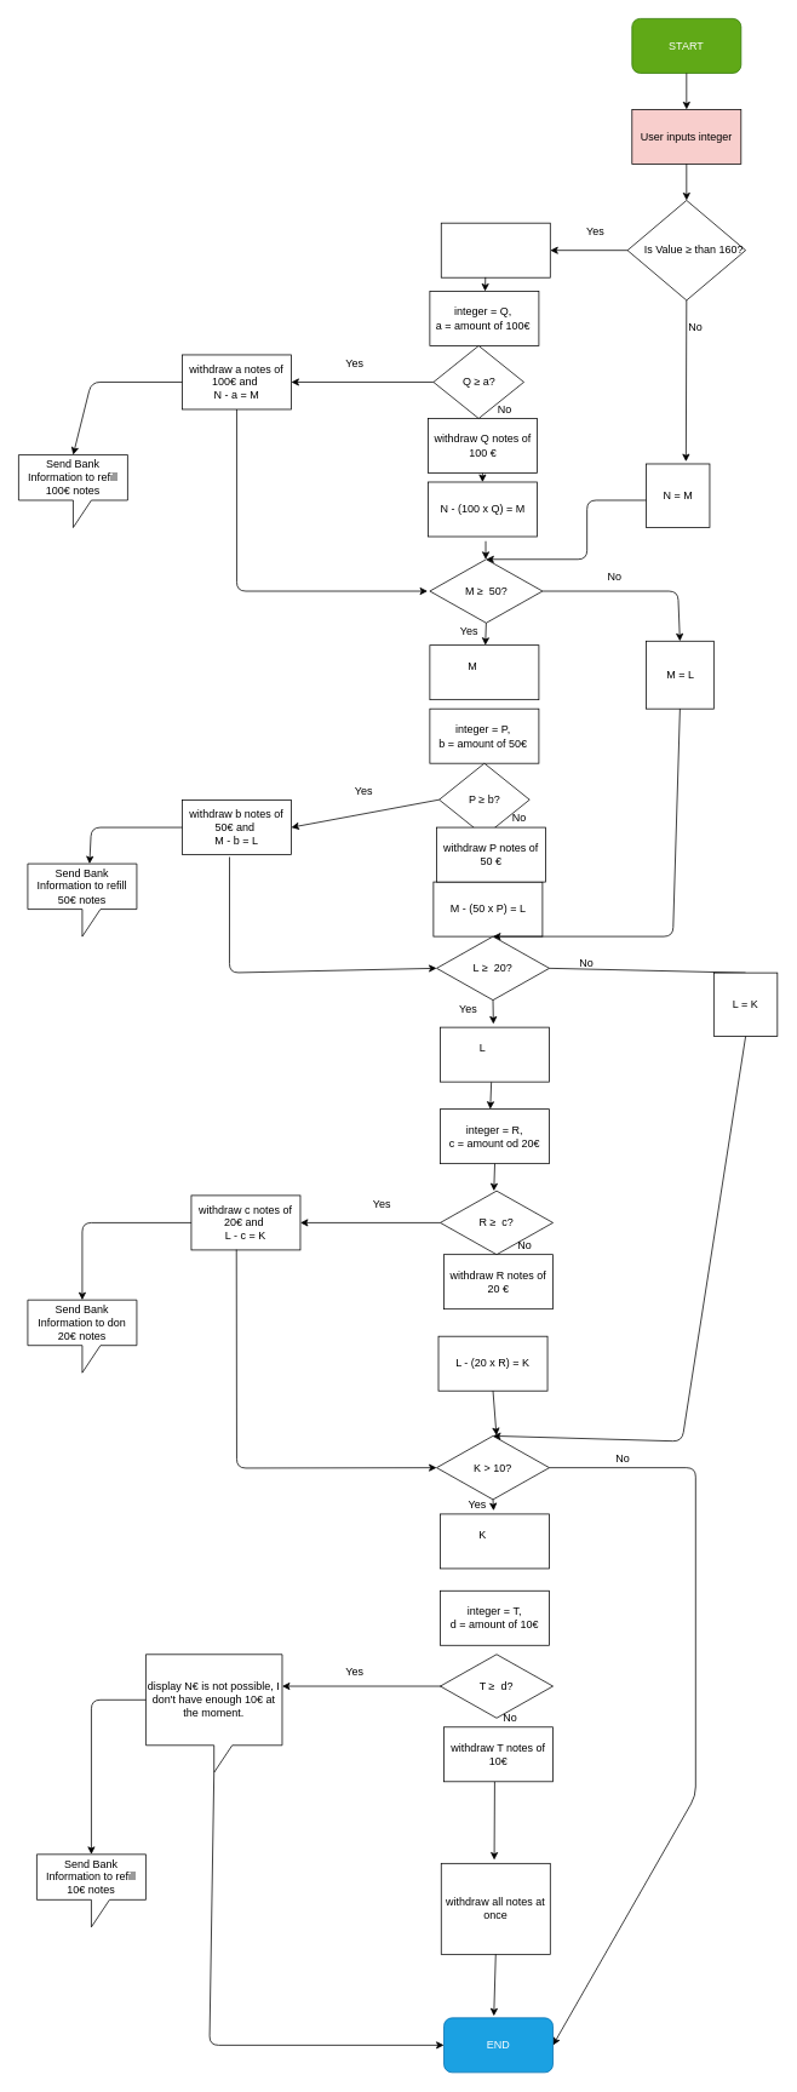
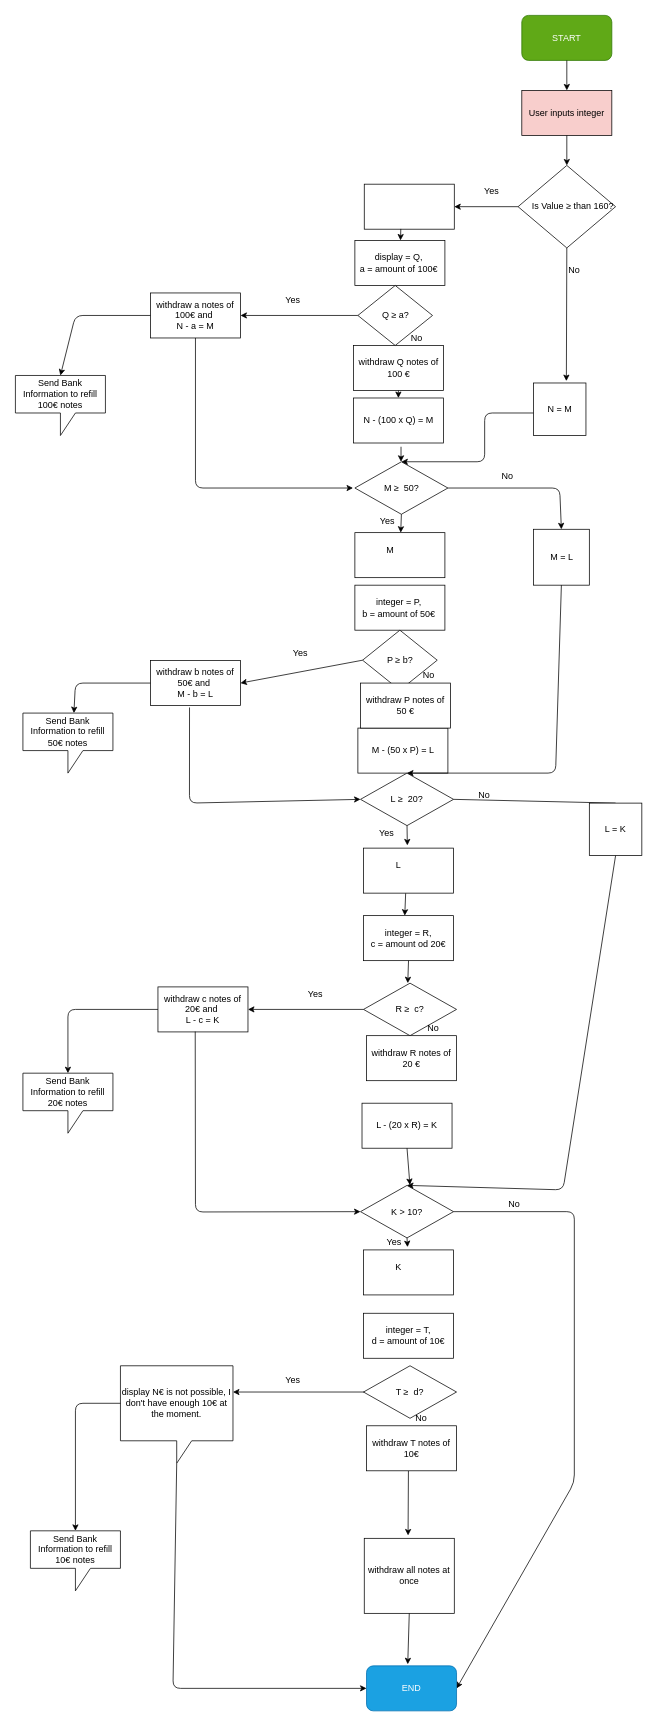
- <mxCell id="10" value="integer = Q,&amp;nbsp;&lt;br&gt;a = amount of 100€&amp;nbsp;" style="rounded=0;whiteSpace=wrap;html=1;" parent="1" vertex="1"><mxGeometry x="472.5" y="320" width="120" height="60" as="geometry" /></mxCell>
+ <mxCell id="10" value="display = Q,&amp;nbsp;&lt;br&gt;a = amount of 100€&amp;nbsp;" style="rounded=0;whiteSpace=wrap;html=1;" parent="1" vertex="1"><mxGeometry x="472.5" y="320" width="120" height="60" as="geometry" /></mxCell>
- <mxCell id="74" value="Send Bank Information to don 20€ notes" style="shape=callout;whiteSpace=wrap;html=1;perimeter=calloutPerimeter;" vertex="1" parent="1"><mxGeometry x="30" y="1430" width="120" height="80" as="geometry" /></mxCell>
+ <mxCell id="74" value="Send Bank Information to refill 20€ notes" style="shape=callout;whiteSpace=wrap;html=1;perimeter=calloutPerimeter;" vertex="1" parent="1"><mxGeometry x="30" y="1430" width="120" height="80" as="geometry" /></mxCell>
